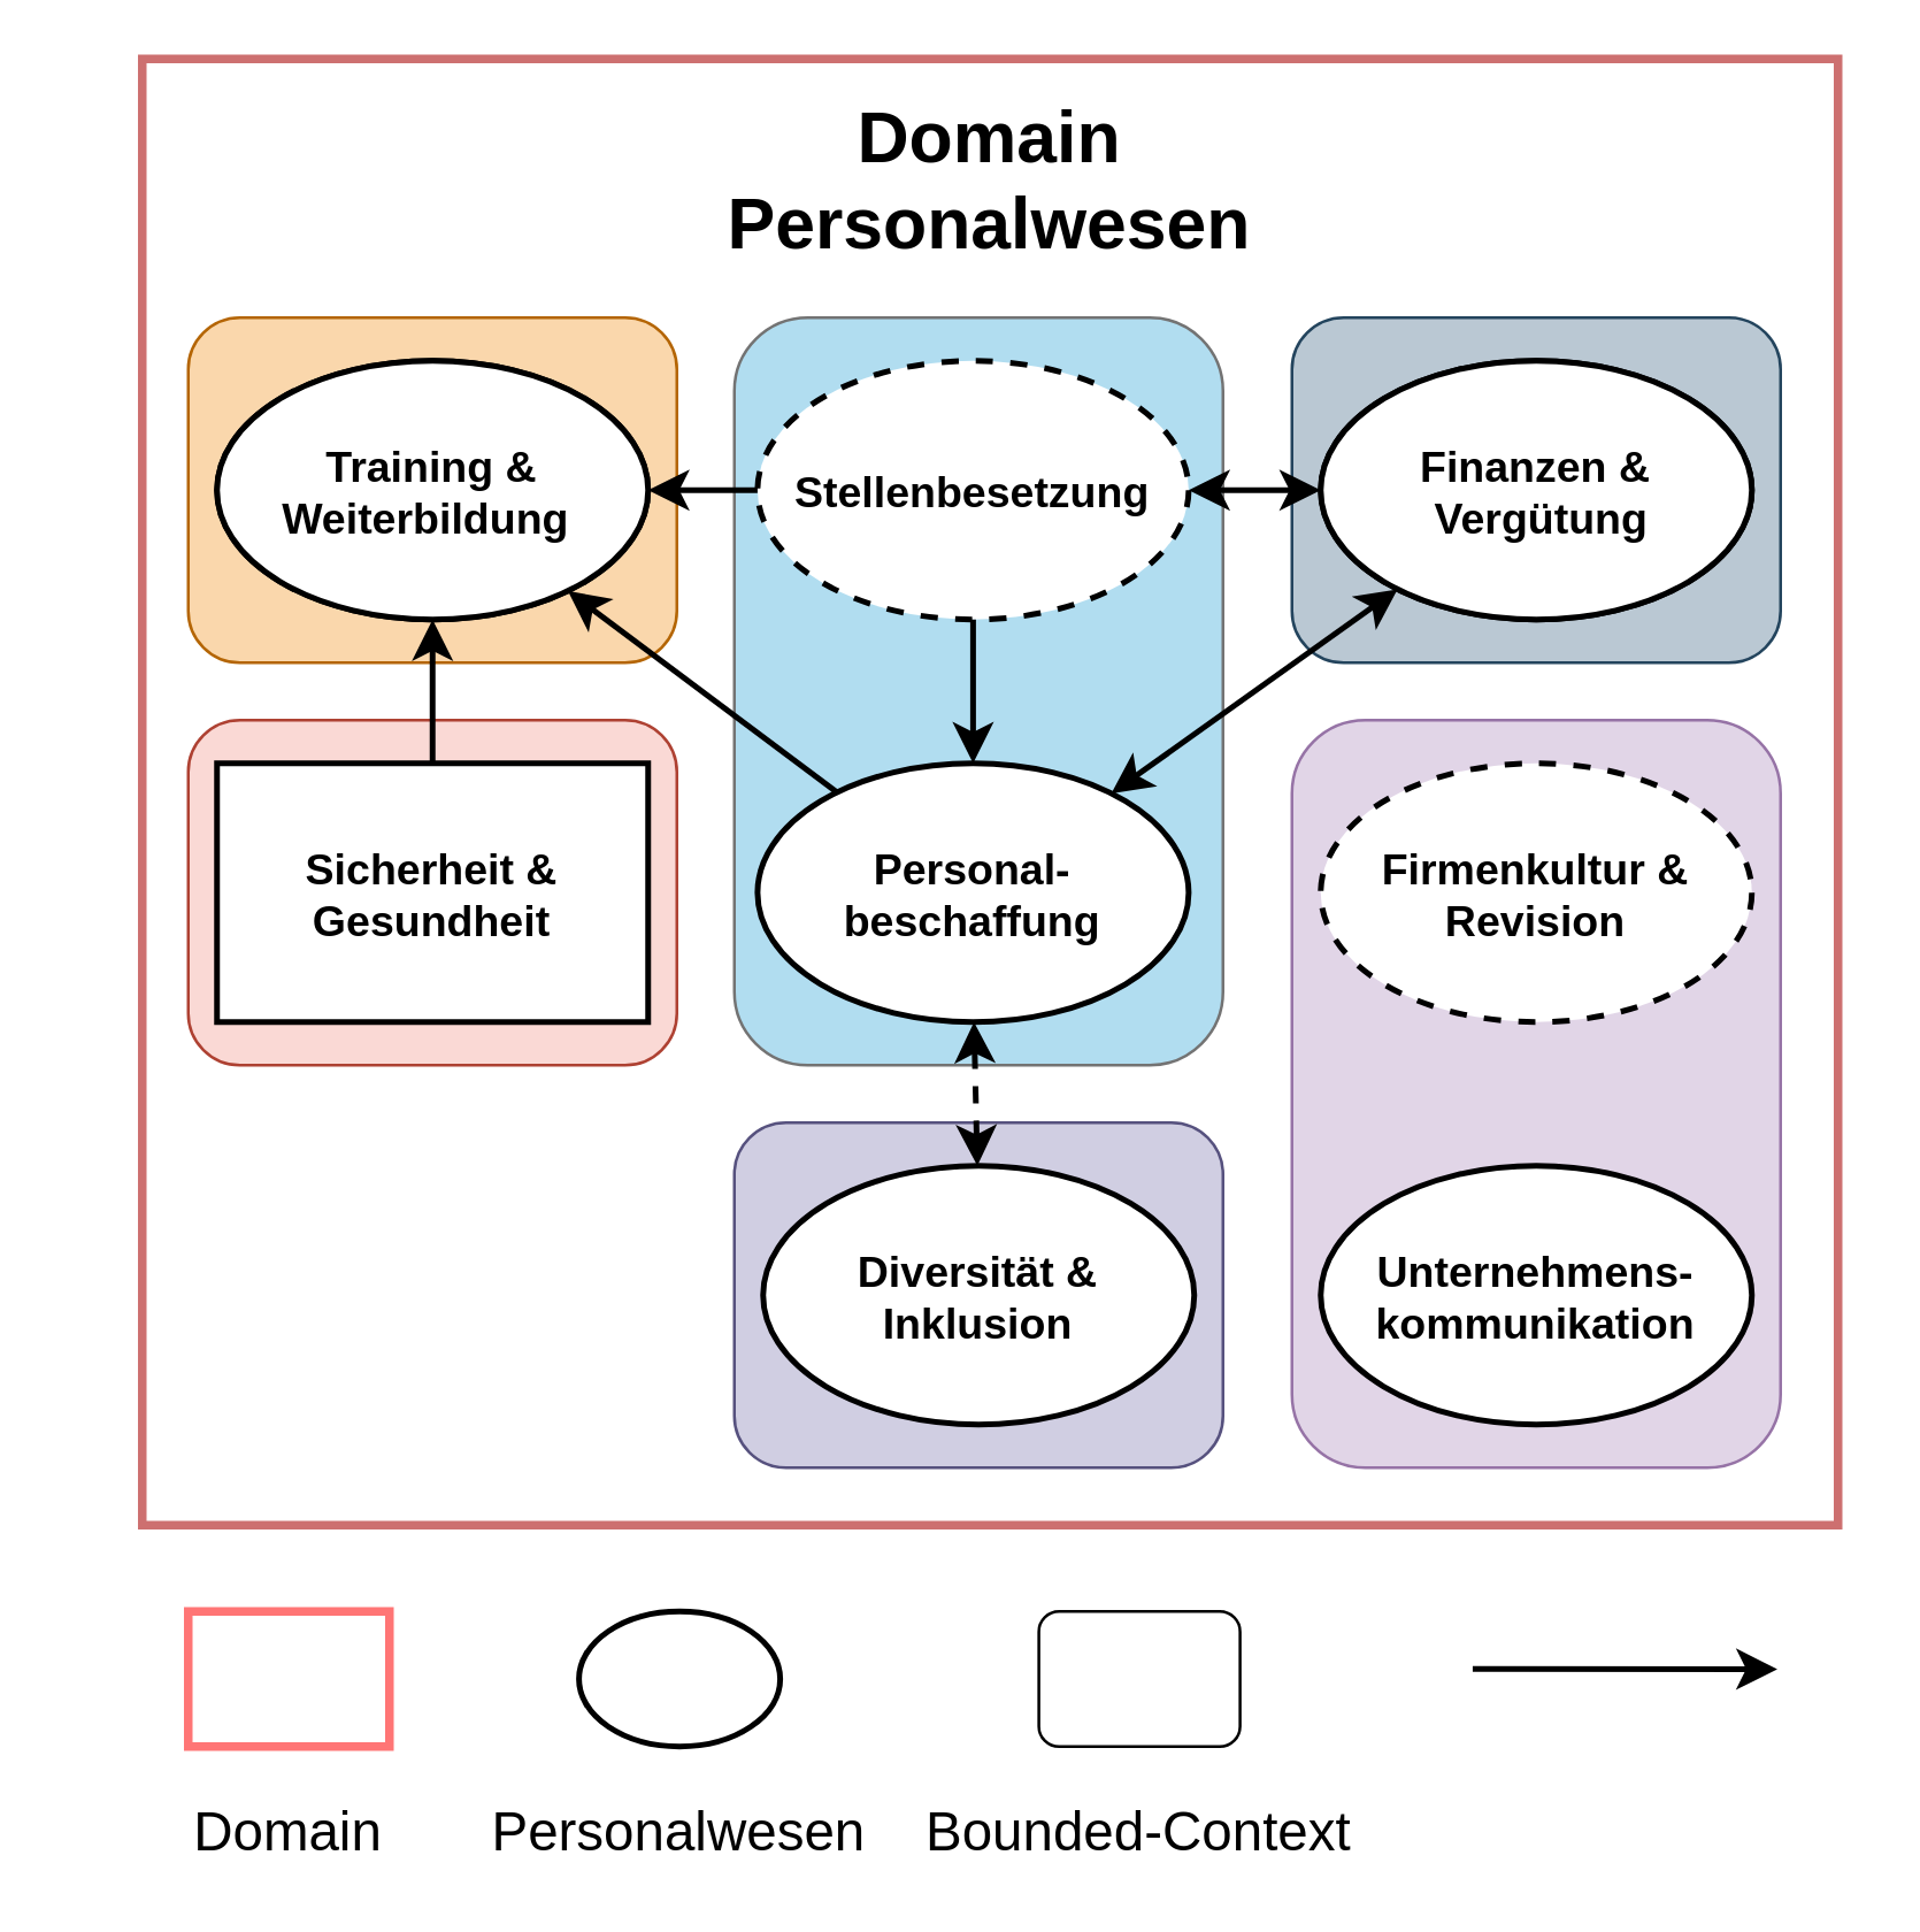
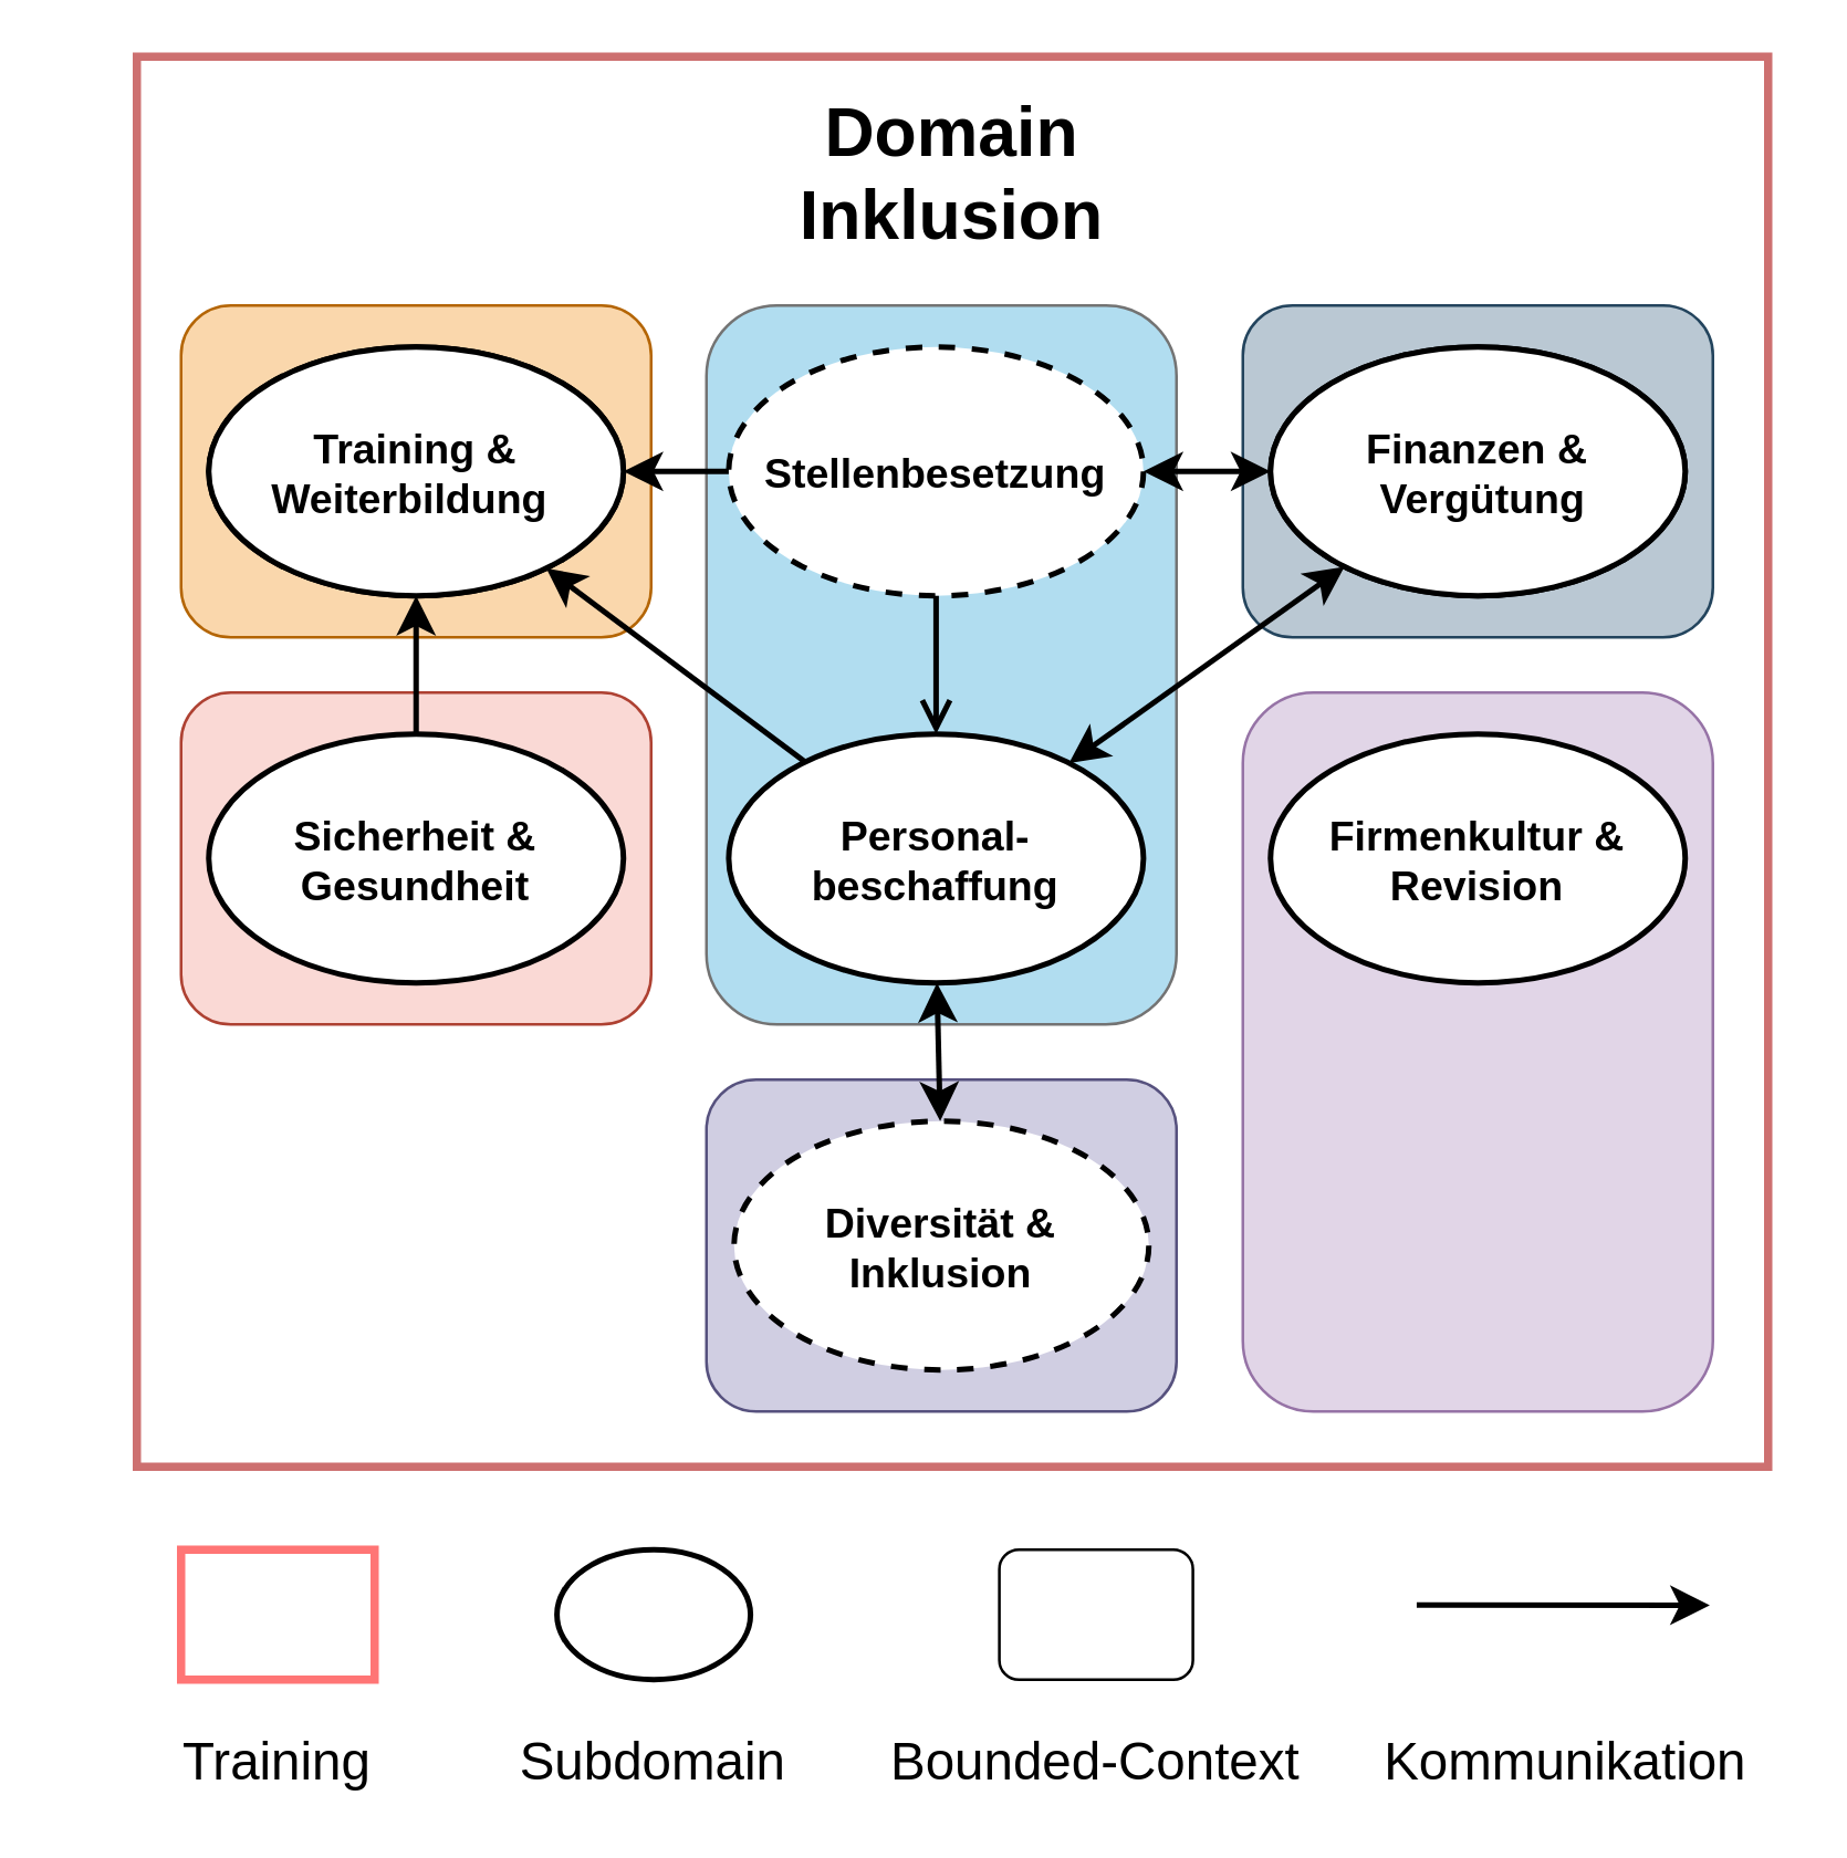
- <mxCell id="33" value="Domain&#10;Personalwesen" style="text;strokeColor=none;fillColor=none;align=center;verticalAlign=middle;rounded=0;fontSize=25;fontStyle=1" parent="1" vertex="1"><mxGeometry x="239.5" y="20" width="209" height="80" as="geometry" /></mxCell>
+ <mxCell id="33" value="Domain&#10;Inklusion" style="text;strokeColor=none;fillColor=none;align=center;verticalAlign=middle;rounded=0;fontSize=25;fontStyle=1" parent="1" vertex="1"><mxGeometry x="239.5" y="20" width="209" height="80" as="geometry" /></mxCell>
- <mxCell id="34" value="" style="endArrow=classic;rounded=0;fontSize=25;strokeWidth=2;endSize=8;startSize=8;strokeColor=#000000;" edge="1" parent="1" source="10" target="9"><mxGeometry width="50" height="50" relative="1" as="geometry"><mxPoint x="544" y="365" as="sourcePoint" /><mxPoint x="544" y="415" as="targetPoint" /></mxGeometry></mxCell>
+ <mxCell id="34" value="" style="endArrow=open;rounded=0;fontSize=25;strokeWidth=2;endSize=8;startSize=8;strokeColor=#000000;" edge="1" parent="1" source="10" target="9"><mxGeometry width="50" height="50" relative="1" as="geometry"><mxPoint x="544" y="365" as="sourcePoint" /><mxPoint x="544" y="415" as="targetPoint" /></mxGeometry></mxCell>
- <mxCell id="14" value="Sicherheit &amp; &#10;Gesundheit" style="fontStyle=1;strokeWidth=2;strokeColor=#000000;fillColor=#FFFFFF;fontSize=15;rounded=0;" parent="1" vertex="1"><mxGeometry x="75" y="265" width="150" height="90" as="geometry" /></mxCell>
+ <mxCell id="14" value="Sicherheit &amp; &#10;Gesundheit" style="ellipse;fontStyle=1;strokeWidth=2;strokeColor=#000000;fillColor=#FFFFFF;fontSize=15;" parent="1" vertex="1"><mxGeometry x="75" y="265" width="150" height="90" as="geometry" /></mxCell>
- <mxCell id="13" value="Firmenkultur &amp; &#10;Revision" style="ellipse;fontStyle=1;strokeWidth=2;fillColor=#FFFFFF;strokeColor=#000000;fontSize=15;dashed=1;" parent="1" vertex="1"><mxGeometry x="459" y="265" width="150" height="90" as="geometry" /></mxCell>
+ <mxCell id="13" value="Firmenkultur &amp; &#10;Revision" style="ellipse;fontStyle=1;strokeWidth=2;fillColor=#FFFFFF;strokeColor=#000000;fontSize=15;" parent="1" vertex="1"><mxGeometry x="459" y="265" width="150" height="90" as="geometry" /></mxCell>
- <mxCell id="17" value="" style="endArrow=classic;startArrow=classic;rounded=0;fontSize=25;strokeWidth=2;endSize=8;startSize=8;strokeColor=#000000;dashed=1;" parent="1" source="12" target="9" edge="1"><mxGeometry width="50" height="50" relative="1" as="geometry"><mxPoint x="5.5" y="1023" as="sourcePoint" /><mxPoint x="55.5" y="973" as="targetPoint" /></mxGeometry></mxCell>
+ <mxCell id="17" value="" style="endArrow=classic;startArrow=classic;rounded=0;fontSize=25;strokeWidth=2;endSize=8;startSize=8;strokeColor=#000000;" parent="1" source="12" target="9" edge="1"><mxGeometry width="50" height="50" relative="1" as="geometry"><mxPoint x="5.5" y="1023" as="sourcePoint" /><mxPoint x="55.5" y="973" as="targetPoint" /></mxGeometry></mxCell>
- <mxCell id="12" value="Diversität &amp; &#10;Inklusion" style="ellipse;fontStyle=1;strokeWidth=2;strokeColor=#000000;fillColor=#FFFFFF;fontSize=15;" parent="1" vertex="1"><mxGeometry x="265" y="405" width="150" height="90" as="geometry" /></mxCell>
+ <mxCell id="12" value="Diversität &amp; &#10;Inklusion" style="ellipse;fontStyle=1;strokeWidth=2;strokeColor=#000000;fillColor=#FFFFFF;fontSize=15;dashed=1;" parent="1" vertex="1"><mxGeometry x="265" y="405" width="150" height="90" as="geometry" /></mxCell>
- <mxCell id="16" value="Unternehmens-&#10;kommunikation" style="ellipse;fontStyle=1;strokeWidth=2;strokeColor=#000000;fillColor=#FFFFFF;fontSize=15;" parent="1" vertex="1"><mxGeometry x="459" y="405" width="150" height="90" as="geometry" /></mxCell>
+ <mxCell id="30" value="Kommunikation" style="text;strokeColor=none;fillColor=none;align=center;verticalAlign=middle;rounded=0;shadow=0;glass=0;sketch=1;fillStyle=solid;fontSize=19;" parent="1" vertex="1"><mxGeometry x="485.94" y="620" width="160" height="30" as="geometry" /></mxCell>
- <mxCell id="24" value="Domain" style="text;strokeColor=none;fillColor=none;align=center;verticalAlign=middle;rounded=0;shadow=0;glass=0;sketch=1;fillStyle=solid;fontSize=19;" parent="1" vertex="1"><mxGeometry x="20" y="620" width="160" height="30" as="geometry" /></mxCell>
+ <mxCell id="24" value="Training" style="text;strokeColor=none;fillColor=none;align=center;verticalAlign=middle;rounded=0;shadow=0;glass=0;sketch=1;fillStyle=solid;fontSize=19;" parent="1" vertex="1"><mxGeometry x="20" y="620" width="160" height="30" as="geometry" /></mxCell>
- <mxCell id="26" value="Personalwesen" style="text;strokeColor=none;fillColor=none;align=center;verticalAlign=middle;rounded=0;shadow=0;glass=0;sketch=1;fillStyle=solid;fontSize=19;" parent="1" vertex="1"><mxGeometry x="155.94" y="620" width="160" height="30" as="geometry" /></mxCell>
+ <mxCell id="26" value="Subdomain" style="text;strokeColor=none;fillColor=none;align=center;verticalAlign=middle;rounded=0;shadow=0;glass=0;sketch=1;fillStyle=solid;fontSize=19;" parent="1" vertex="1"><mxGeometry x="155.94" y="620" width="160" height="30" as="geometry" /></mxCell>
